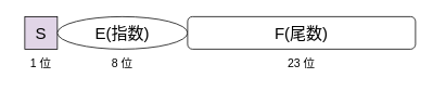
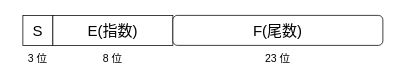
- <mxCell id="2" value="S" style="rounded=0;whiteSpace=wrap;html=1;fontSize=20;fillColor=#e1d5e7;" vertex="1" parent="1"><mxGeometry x="30" y="20" width="40" height="40" as="geometry" /></mxCell>
+ <mxCell id="2" value="S" style="rounded=0;whiteSpace=wrap;html=1;fontSize=20;" vertex="1" parent="1"><mxGeometry x="30" y="20" width="40" height="40" as="geometry" /></mxCell>
- <mxCell id="3" value="E(指数)" style="ellipse;whiteSpace=wrap;html=1;fontSize=20;" vertex="1" parent="1"><mxGeometry x="70" y="20" width="160" height="40" as="geometry" /></mxCell>
+ <mxCell id="3" value="E(指数)" style="rounded=0;whiteSpace=wrap;html=1;fontSize=20;" vertex="1" parent="1"><mxGeometry x="70" y="20" width="160" height="40" as="geometry" /></mxCell>
- <mxCell id="5" value="&lt;font style=&quot;font-size: 14px;&quot;&gt;1 位&lt;/font&gt;" style="text;html=1;strokeColor=none;fillColor=none;align=center;verticalAlign=middle;whiteSpace=wrap;rounded=0;fontSize=20;" vertex="1" parent="1"><mxGeometry x="20" y="60" width="60" height="30" as="geometry" /></mxCell>
+ <mxCell id="5" value="&lt;font style=&quot;font-size: 14px;&quot;&gt;3 位&lt;/font&gt;" style="text;html=1;strokeColor=none;fillColor=none;align=center;verticalAlign=middle;whiteSpace=wrap;rounded=0;fontSize=20;" vertex="1" parent="1"><mxGeometry x="20" y="60" width="60" height="30" as="geometry" /></mxCell>
